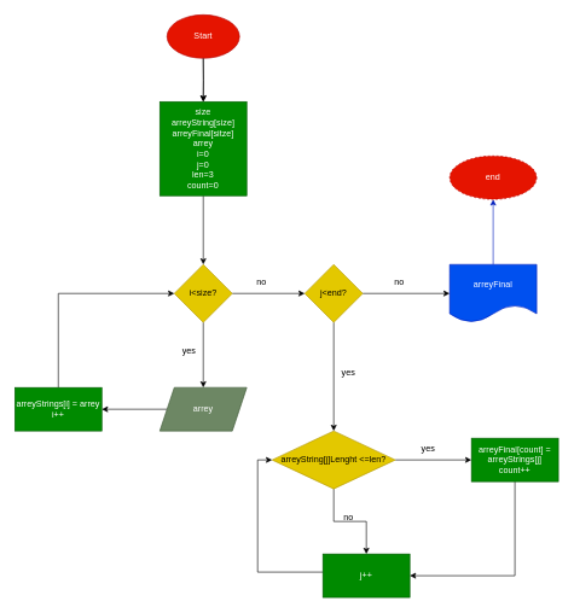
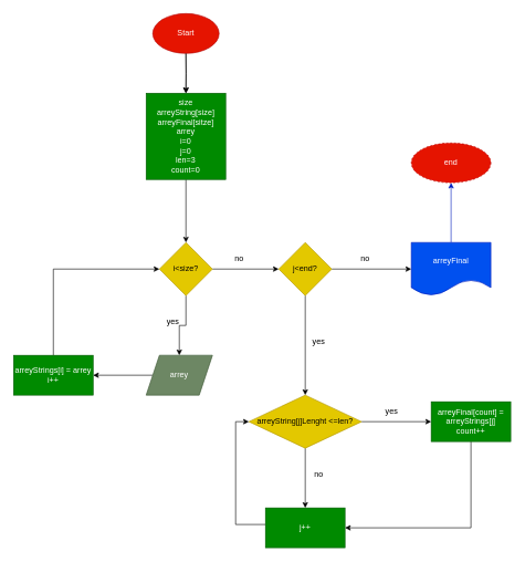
- <mxCell id="11" value="arrey" style="shape=parallelogram;perimeter=parallelogramPerimeter;whiteSpace=wrap;html=1;fixedSize=1;fillColor=#6d8764;fontColor=#ffffff;strokeColor=#3A5431;" vertex="1" parent="1"><mxGeometry x="220" y="535" width="120" height="60" as="geometry" /></mxCell>
+ <mxCell id="11" value="arrey" style="shape=parallelogram;perimeter=parallelogramPerimeter;whiteSpace=wrap;html=1;fixedSize=1;fillColor=#6d8764;fontColor=#ffffff;strokeColor=#3A5431;" vertex="1" parent="1"><mxGeometry x="220" y="535" width="100" height="60" as="geometry" /></mxCell>
- <mxCell id="21" value="j++" style="whiteSpace=wrap;html=1;fillColor=#008a00;fontColor=#ffffff;strokeColor=#005700;" vertex="1" parent="1"><mxGeometry x="445" y="765" width="120" height="60" as="geometry" /></mxCell>
+ <mxCell id="21" value="j++" style="whiteSpace=wrap;html=1;fillColor=#008a00;fontColor=#ffffff;strokeColor=#005700;" vertex="1" parent="1"><mxGeometry x="400" y="765" width="120" height="60" as="geometry" /></mxCell>
